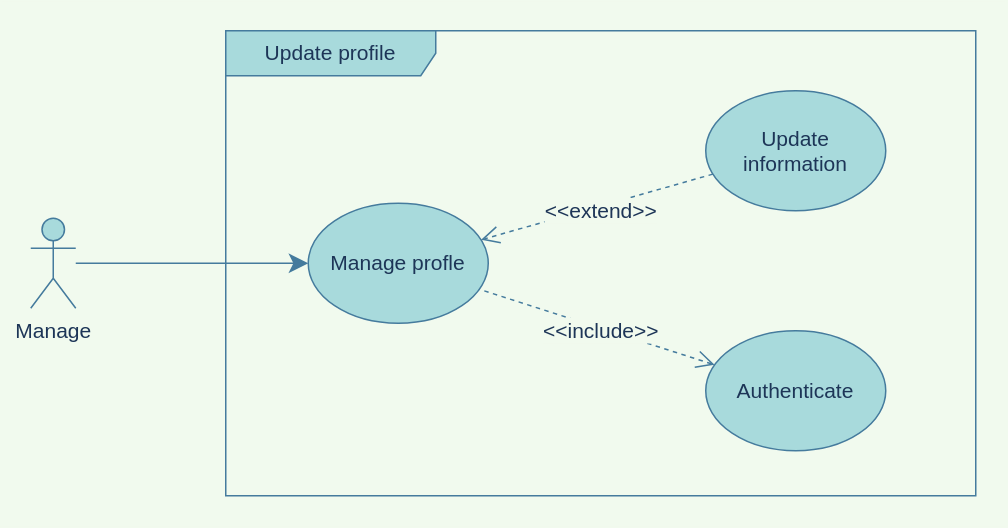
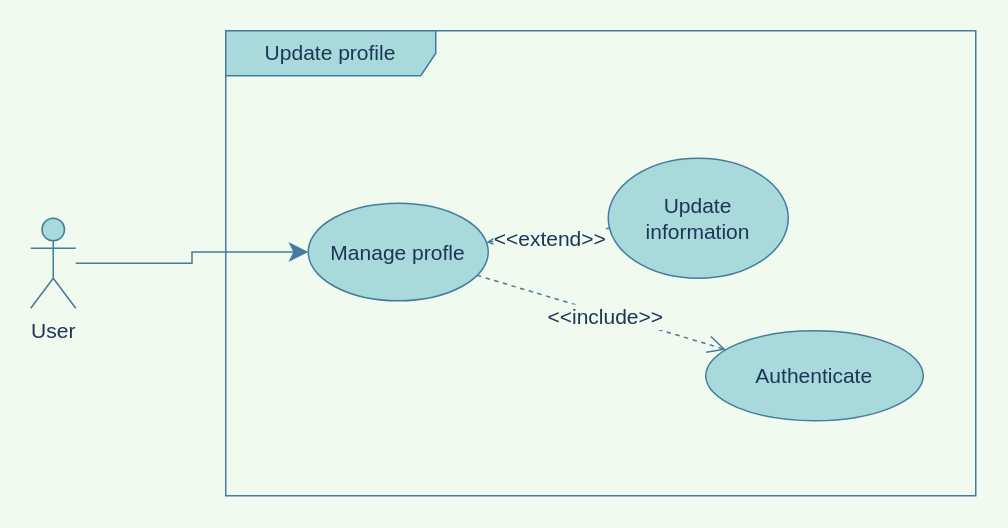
- <mxCell id="7" value="Update information" style="ellipse;whiteSpace=wrap;html=1;fontSize=14;fillColor=#A8DADC;strokeColor=#457B9D;fontColor=#1D3557;" parent="1" vertex="1"><mxGeometry x="470" y="60" width="120" height="80" as="geometry" /></mxCell>
+ <mxCell id="7" value="Update information" style="ellipse;whiteSpace=wrap;html=1;fontSize=14;fillColor=#A8DADC;strokeColor=#457B9D;fontColor=#1D3557;" parent="1" vertex="1"><mxGeometry x="405" y="105" width="120" height="80" as="geometry" /></mxCell>
- <mxCell id="5" value="Manage profle" style="ellipse;whiteSpace=wrap;html=1;fontSize=14;fillColor=#A8DADC;strokeColor=#457B9D;fontColor=#1D3557;" parent="1" vertex="1"><mxGeometry x="205" y="135" width="120" height="80" as="geometry" /></mxCell>
+ <mxCell id="5" value="Manage profle" style="ellipse;whiteSpace=wrap;html=1;fontSize=14;fillColor=#A8DADC;strokeColor=#457B9D;fontColor=#1D3557;" parent="1" vertex="1"><mxGeometry x="205" y="135" width="120" height="65" as="geometry" /></mxCell>
- <mxCell id="4" value="Manage" style="shape=umlActor;verticalLabelPosition=bottom;verticalAlign=top;html=1;outlineConnect=0;fontSize=14;fillColor=#A8DADC;strokeColor=#457B9D;fontColor=#1D3557;" parent="1" vertex="1"><mxGeometry x="20" y="145" width="30" height="60" as="geometry" /></mxCell>
+ <mxCell id="4" value="User" style="shape=umlActor;verticalLabelPosition=bottom;verticalAlign=top;html=1;outlineConnect=0;fontSize=14;fillColor=#A8DADC;strokeColor=#457B9D;fontColor=#1D3557;" parent="1" vertex="1"><mxGeometry x="20" y="145" width="30" height="60" as="geometry" /></mxCell>
- <mxCell id="9" value="Authenticate" style="ellipse;whiteSpace=wrap;html=1;fontSize=14;fillColor=#A8DADC;strokeColor=#457B9D;fontColor=#1D3557;" parent="1" vertex="1"><mxGeometry x="470" y="220" width="120" height="80" as="geometry" /></mxCell>
+ <mxCell id="9" value="Authenticate" style="ellipse;whiteSpace=wrap;html=1;fontSize=14;fillColor=#A8DADC;strokeColor=#457B9D;fontColor=#1D3557;" parent="1" vertex="1"><mxGeometry x="470" y="220" width="145" height="60" as="geometry" /></mxCell>
